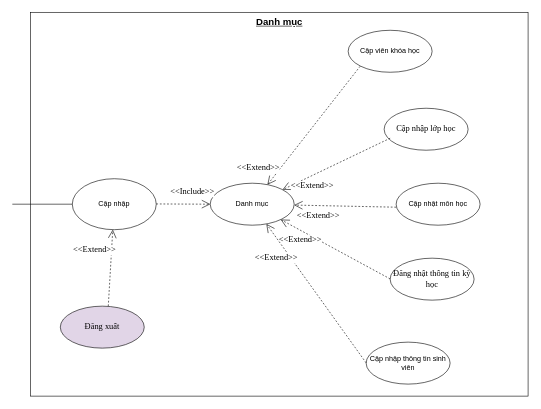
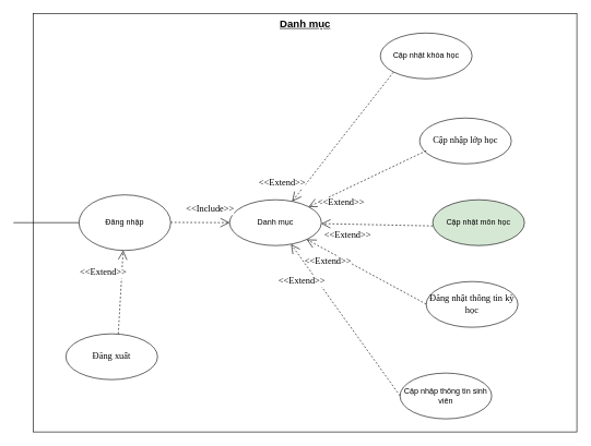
- <mxCell id="5" value="Cập viên khóa học" style="ellipse;whiteSpace=wrap;html=1;labelBackgroundColor=none;fontSize=12;fontColor=default;" parent="1" vertex="1"><mxGeometry x="580" y="50" width="140" height="70" as="geometry" /></mxCell>
+ <mxCell id="5" value="Cập nhật khóa học" style="ellipse;whiteSpace=wrap;html=1;labelBackgroundColor=none;fontSize=12;fontColor=default;" parent="1" vertex="1"><mxGeometry x="580" y="50" width="140" height="70" as="geometry" /></mxCell>
- <mxCell id="3" value="Cập nhập" style="ellipse;whiteSpace=wrap;html=1;" parent="1" vertex="1"><mxGeometry x="120" y="297.5" width="140" height="85" as="geometry" /></mxCell>
+ <mxCell id="3" value="Đăng nhập" style="ellipse;whiteSpace=wrap;html=1;" parent="1" vertex="1"><mxGeometry x="120" y="297.5" width="140" height="85" as="geometry" /></mxCell>
- <mxCell id="7" value="Cập nhật môn học" style="ellipse;whiteSpace=wrap;html=1;labelBackgroundColor=none;fontSize=12;fontColor=default;" parent="1" vertex="1"><mxGeometry x="660" y="305" width="140" height="70" as="geometry" /></mxCell>
+ <mxCell id="7" value="Cập nhật môn học" style="ellipse;whiteSpace=wrap;html=1;labelBackgroundColor=none;fontSize=12;fontColor=default;fillColor=#d5e8d4;" parent="1" vertex="1"><mxGeometry x="660" y="305" width="140" height="70" as="geometry" /></mxCell>
- <mxCell id="9" value="Đăng xuất" style="ellipse;whiteSpace=wrap;html=1;labelBackgroundColor=none;fontFamily=Times New Roman;fontSize=14;fontColor=default;fillColor=#e1d5e7;" parent="1" vertex="1"><mxGeometry x="100" y="510" width="140" height="70" as="geometry" /></mxCell>
+ <mxCell id="9" value="Đăng xuất" style="ellipse;whiteSpace=wrap;html=1;labelBackgroundColor=none;fontFamily=Times New Roman;fontSize=14;fontColor=default;" parent="1" vertex="1"><mxGeometry x="100" y="510" width="140" height="70" as="geometry" /></mxCell>
